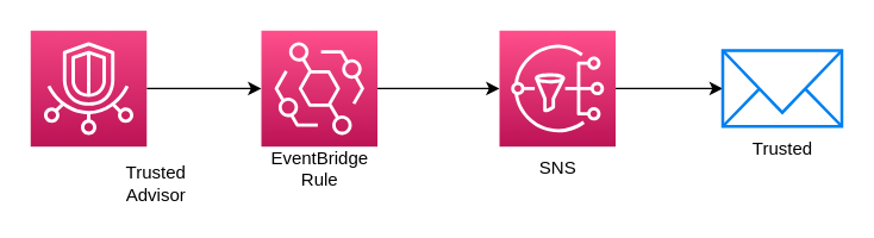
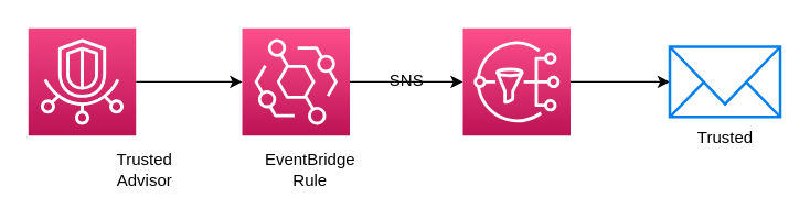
- <mxCell id="6" value="EventBridge Rule" style="text;strokeColor=none;align=center;fillColor=none;html=1;verticalAlign=middle;whiteSpace=wrap;rounded=0;" vertex="1" parent="1"><mxGeometry x="179.5" y="98" width="69" height="30" as="geometry" /></mxCell>
+ <mxCell id="6" value="EventBridge Rule" style="text;strokeColor=none;align=center;fillColor=none;html=1;verticalAlign=middle;whiteSpace=wrap;rounded=0;" vertex="1" parent="1"><mxGeometry x="189.5" y="108" width="69" height="30" as="geometry" /></mxCell>
- <mxCell id="8" value="SNS" style="text;strokeColor=none;align=center;fillColor=none;html=1;verticalAlign=middle;whiteSpace=wrap;rounded=0;" vertex="1" parent="1"><mxGeometry x="339.5" y="98" width="69" height="30" as="geometry" /></mxCell>
+ <mxCell id="8" value="SNS" style="text;strokeColor=none;align=center;fillColor=none;html=1;verticalAlign=middle;whiteSpace=wrap;rounded=0;" vertex="1" parent="1"><mxGeometry x="259.5" y="43" width="69" height="30" as="geometry" /></mxCell>
